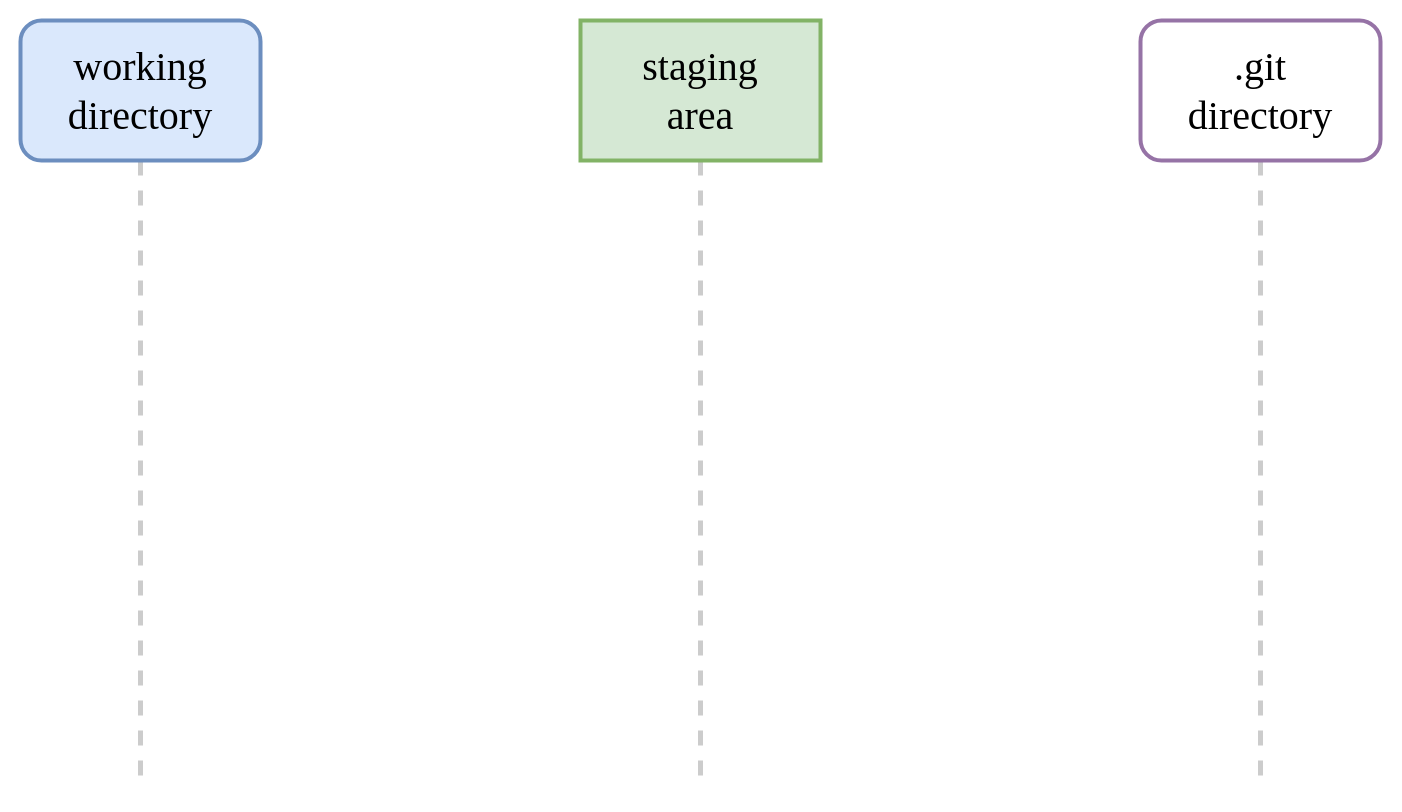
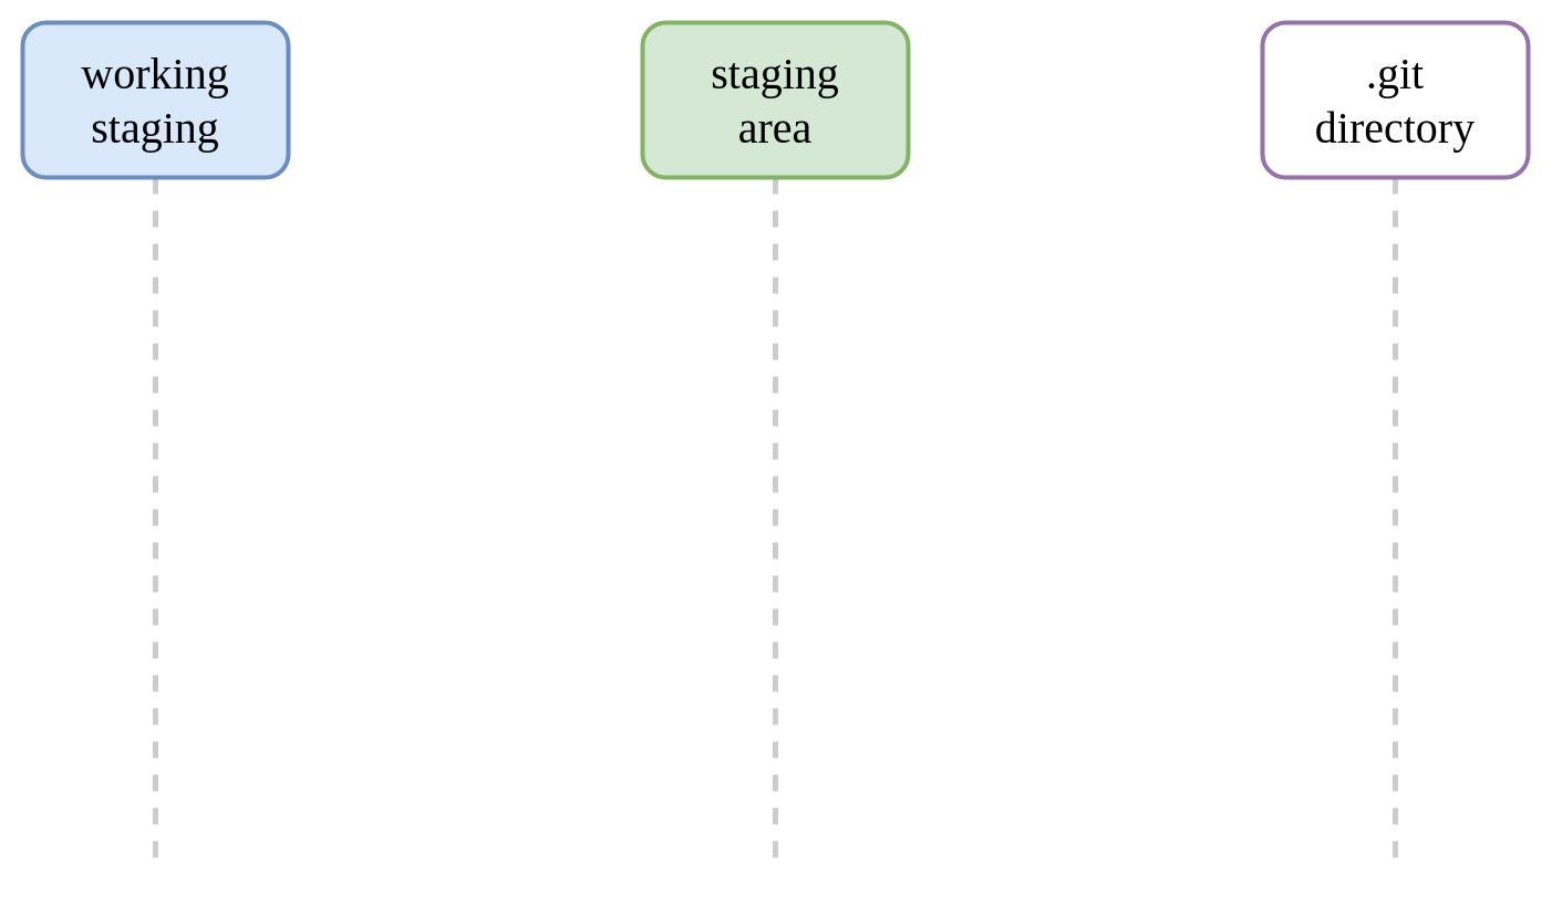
- <mxCell id="4" value="&lt;font data-font-src=&quot;https://fonts.googleapis.com/css?family=Source+Sans+Pro&quot; face=&quot;Source Sans Pro&quot; style=&quot;font-size: 40px;&quot;&gt;working directory&lt;/font&gt;" style="rounded=1;whiteSpace=wrap;html=1;fillColor=#dae8fc;strokeColor=#6c8ebf;strokeWidth=4;fontSize=40;" parent="2" vertex="1"><mxGeometry width="240" height="140" as="geometry" /></mxCell>
+ <mxCell id="4" value="&lt;font data-font-src=&quot;https://fonts.googleapis.com/css?family=Source+Sans+Pro&quot; face=&quot;Source Sans Pro&quot; style=&quot;font-size: 40px;&quot;&gt;working staging&lt;/font&gt;" style="rounded=1;whiteSpace=wrap;html=1;fillColor=#dae8fc;strokeColor=#6c8ebf;strokeWidth=4;fontSize=40;" parent="2" vertex="1"><mxGeometry width="240" height="140" as="geometry" /></mxCell>
- <mxCell id="6" value="&lt;font data-font-src=&quot;https://fonts.googleapis.com/css?family=Source+Sans+Pro&quot; face=&quot;Source Sans Pro&quot; style=&quot;font-size: 40px;&quot;&gt;staging&lt;br&gt;area&lt;br&gt;&lt;/font&gt;" style="whiteSpace=wrap;html=1;fillColor=#d5e8d4;strokeColor=#82b366;strokeWidth=4;fontSize=40;rounded=0;" parent="2" vertex="1"><mxGeometry x="560" width="240" height="140" as="geometry" /></mxCell>
+ <mxCell id="6" value="&lt;font data-font-src=&quot;https://fonts.googleapis.com/css?family=Source+Sans+Pro&quot; face=&quot;Source Sans Pro&quot; style=&quot;font-size: 40px;&quot;&gt;staging&lt;br&gt;area&lt;br&gt;&lt;/font&gt;" style="rounded=1;whiteSpace=wrap;html=1;fillColor=#d5e8d4;strokeColor=#82b366;strokeWidth=4;fontSize=40;" parent="2" vertex="1"><mxGeometry x="560" width="240" height="140" as="geometry" /></mxCell>
